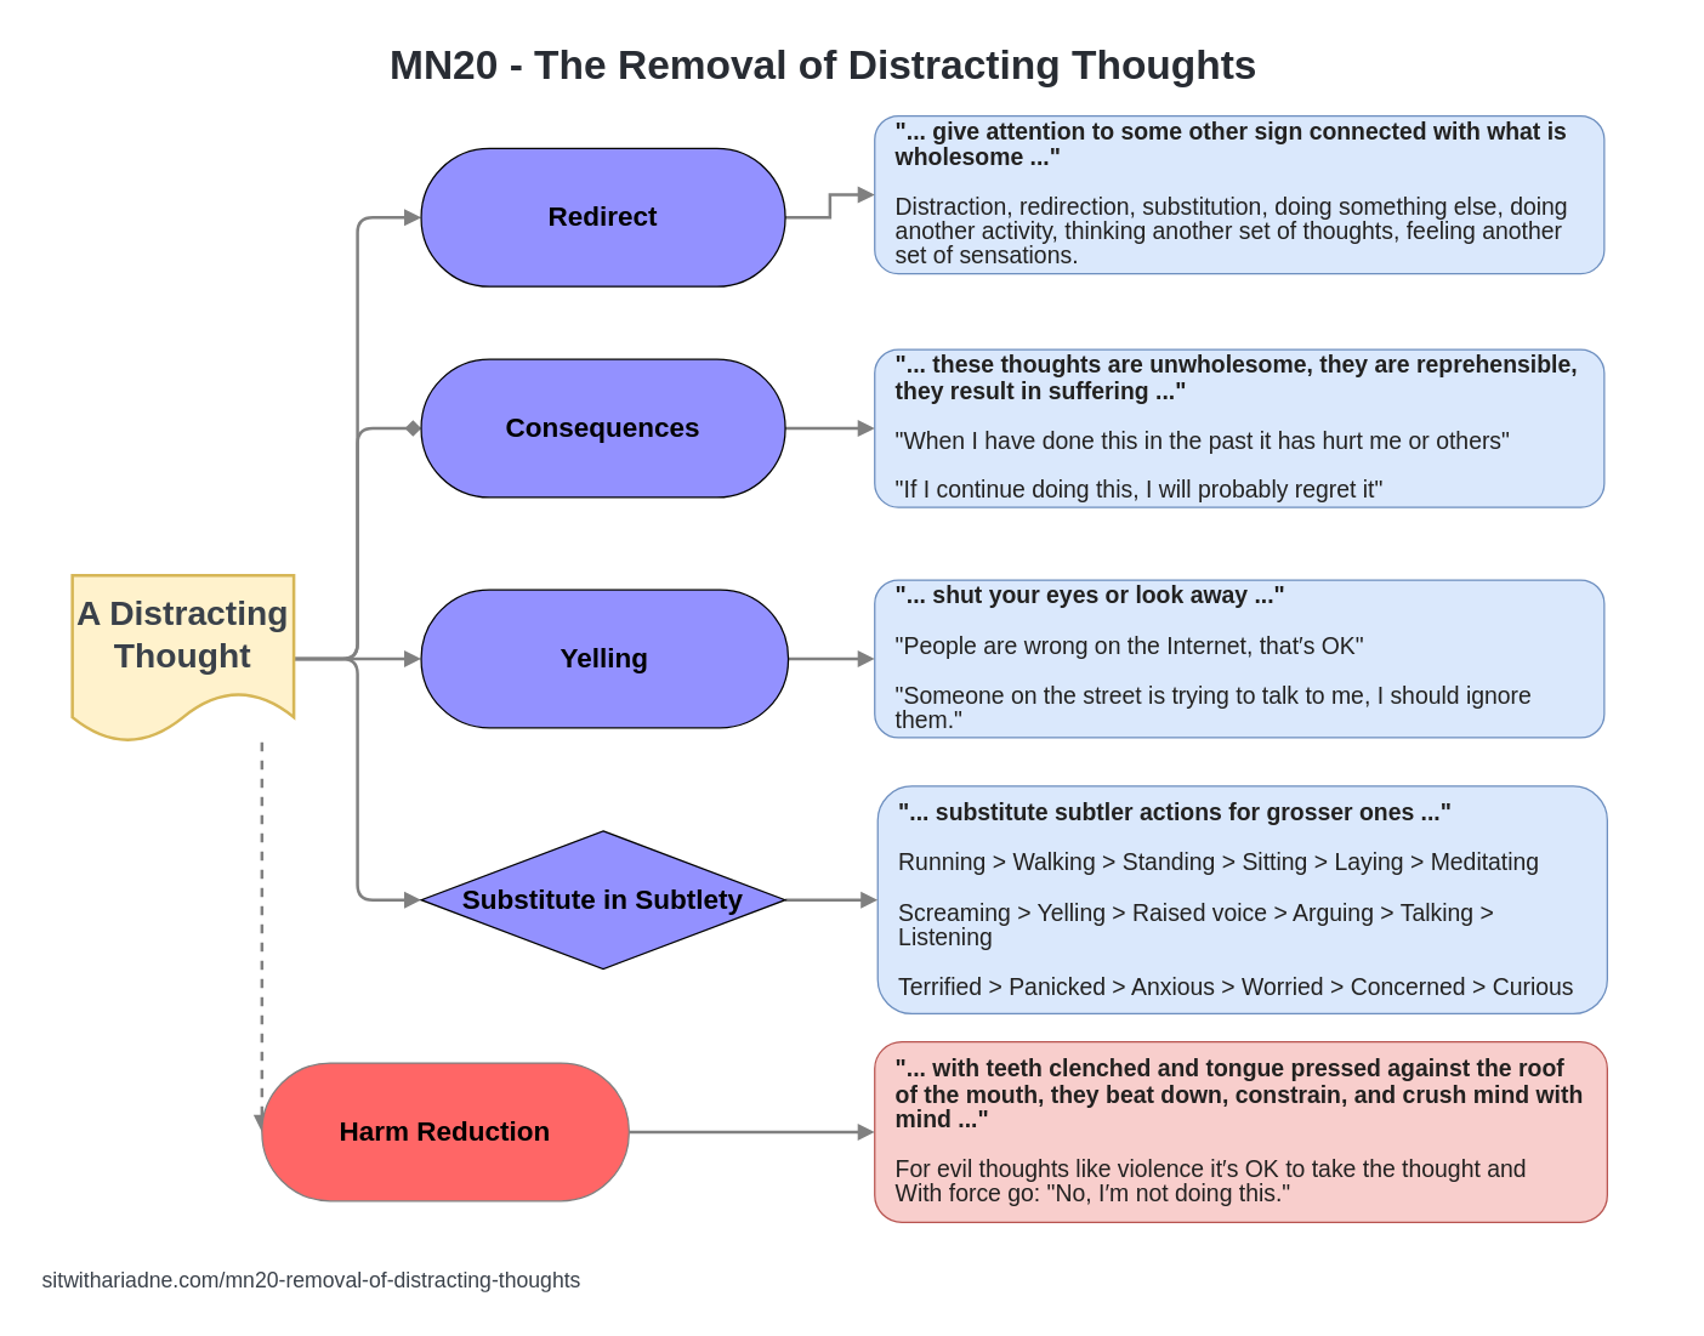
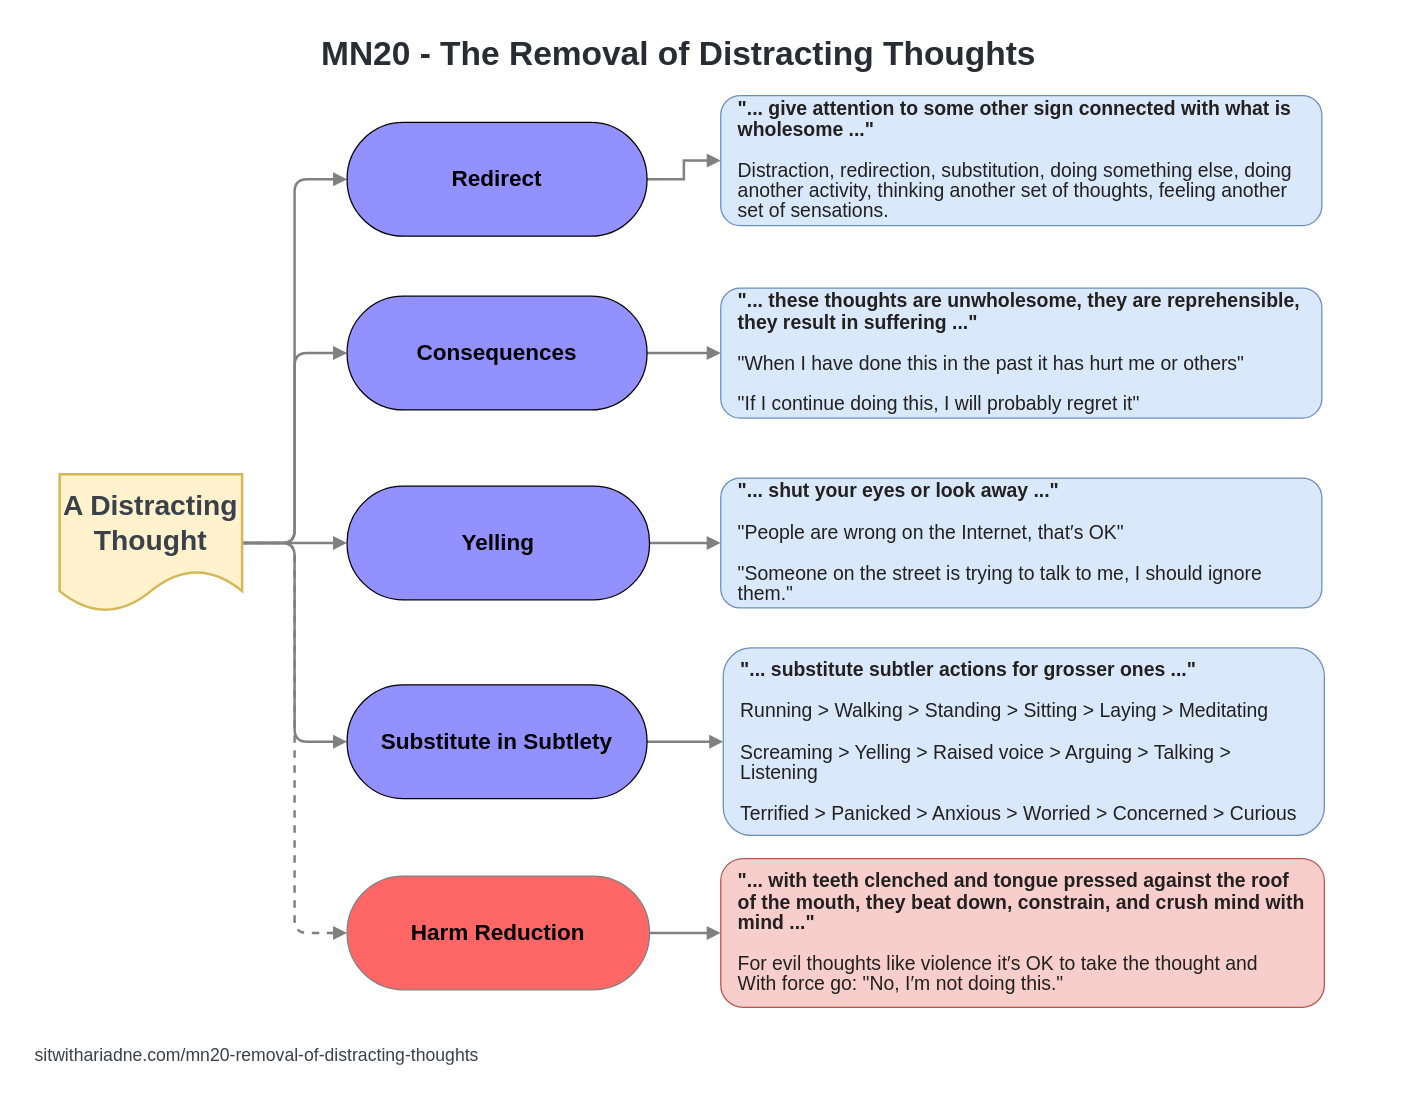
- <mxCell id="15" style="edgeStyle=elbowEdgeStyle;rounded=1;orthogonalLoop=1;jettySize=auto;html=1;entryX=0;entryY=0.5;entryDx=0;entryDy=0;strokeWidth=2;strokeColor=#808080;endArrow=diamond;endFill=1;" edge="1" parent="1" source="19" target="23"><mxGeometry relative="1" as="geometry" /></mxCell>
+ <mxCell id="15" style="edgeStyle=elbowEdgeStyle;rounded=1;orthogonalLoop=1;jettySize=auto;html=1;entryX=0;entryY=0.5;entryDx=0;entryDy=0;strokeWidth=2;strokeColor=#808080;endArrow=block;endFill=1;" edge="1" parent="1" source="19" target="23"><mxGeometry relative="1" as="geometry" /></mxCell>
- <mxCell id="27" value="&lt;span style=&quot;background-color: transparent; color: light-dark(rgb(0, 0, 0), rgb(255, 255, 255));&quot;&gt;&lt;span style=&quot;font-size: 18px;&quot;&gt;&lt;b&gt;Substitute in Subtlety&lt;/b&gt;&lt;/span&gt;&lt;/span&gt;" style="rhombus;whiteSpace=wrap;html=1;arcSize=90;absoluteArcSize=1;fillColor=light-dark(#9391ff, #ededed);" vertex="1" parent="1"><mxGeometry x="277" y="547.5" width="240" height="91" as="geometry" /></mxCell>
+ <mxCell id="27" value="&lt;span style=&quot;background-color: transparent; color: light-dark(rgb(0, 0, 0), rgb(255, 255, 255));&quot;&gt;&lt;span style=&quot;font-size: 18px;&quot;&gt;&lt;b&gt;Substitute in Subtlety&lt;/b&gt;&lt;/span&gt;&lt;/span&gt;" style="rounded=1;whiteSpace=wrap;html=1;arcSize=90;absoluteArcSize=1;fillColor=light-dark(#9391ff, #ededed);" vertex="1" parent="1"><mxGeometry x="277" y="547.5" width="240" height="91" as="geometry" /></mxCell>
- <mxCell id="29" value="&lt;span style=&quot;background-color: transparent; color: light-dark(rgb(0, 0, 0), rgb(255, 255, 255));&quot;&gt;&lt;span style=&quot;font-size: 18px;&quot;&gt;&lt;b&gt;Harm Reduction&lt;/b&gt;&lt;/span&gt;&lt;/span&gt;" style="rounded=1;whiteSpace=wrap;html=1;arcSize=90;absoluteArcSize=1;fillColor=#FF6666;strokeColor=#808080;" vertex="1" parent="1"><mxGeometry x="172" y="700.5" width="242" height="91" as="geometry" /></mxCell>
+ <mxCell id="29" value="&lt;span style=&quot;background-color: transparent; color: light-dark(rgb(0, 0, 0), rgb(255, 255, 255));&quot;&gt;&lt;span style=&quot;font-size: 18px;&quot;&gt;&lt;b&gt;Harm Reduction&lt;/b&gt;&lt;/span&gt;&lt;/span&gt;" style="rounded=1;whiteSpace=wrap;html=1;arcSize=90;absoluteArcSize=1;fillColor=#FF6666;strokeColor=#808080;" vertex="1" parent="1"><mxGeometry x="277" y="700.5" width="242" height="91" as="geometry" /></mxCell>
